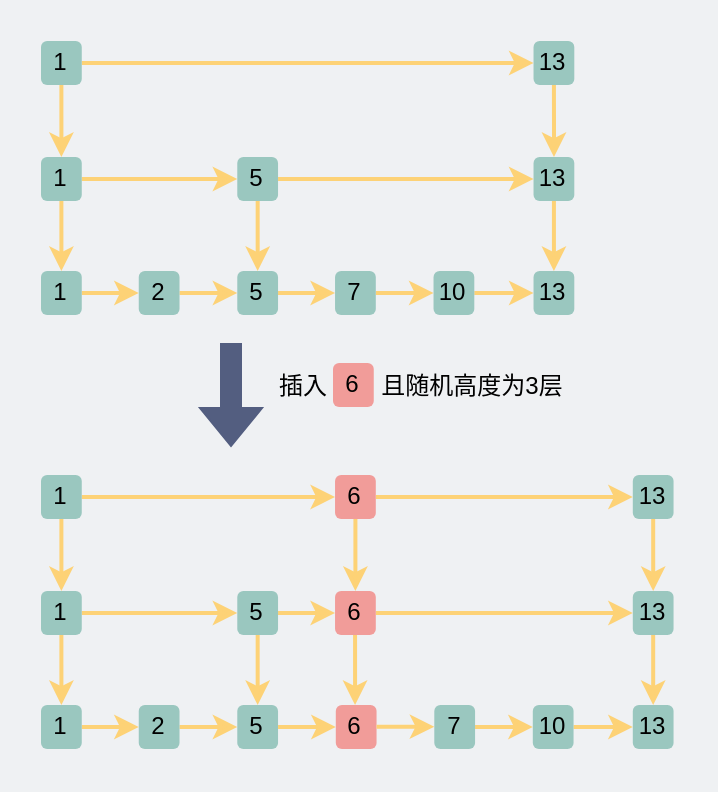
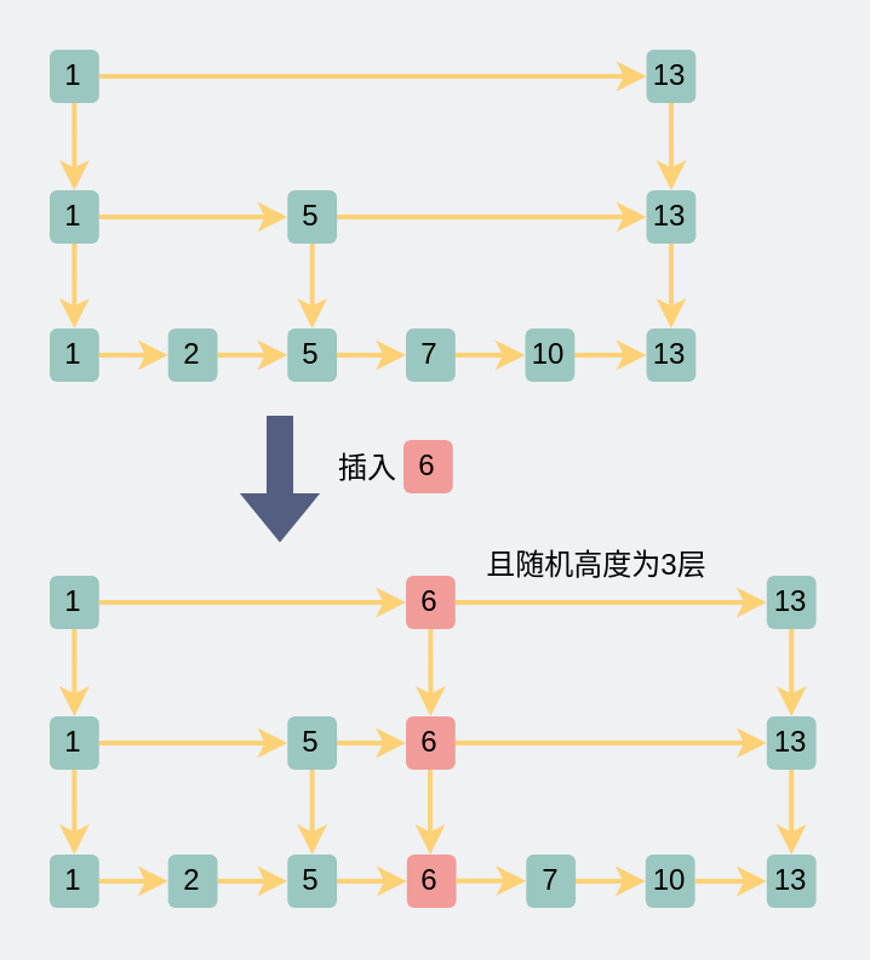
- <mxCell id="52" value="且随机高度为3层" style="text;html=1;strokeColor=none;fillColor=none;align=center;verticalAlign=middle;whiteSpace=wrap;rounded=0;" vertex="1" parent="1"><mxGeometry x="189" y="183" width="94" height="20" as="geometry" /></mxCell>
+ <mxCell id="52" value="且随机高度为3层" style="text;html=1;strokeColor=none;fillColor=none;align=center;verticalAlign=middle;whiteSpace=wrap;rounded=0;" vertex="1" parent="1"><mxGeometry x="199" y="223" width="94" height="20" as="geometry" /></mxCell>
